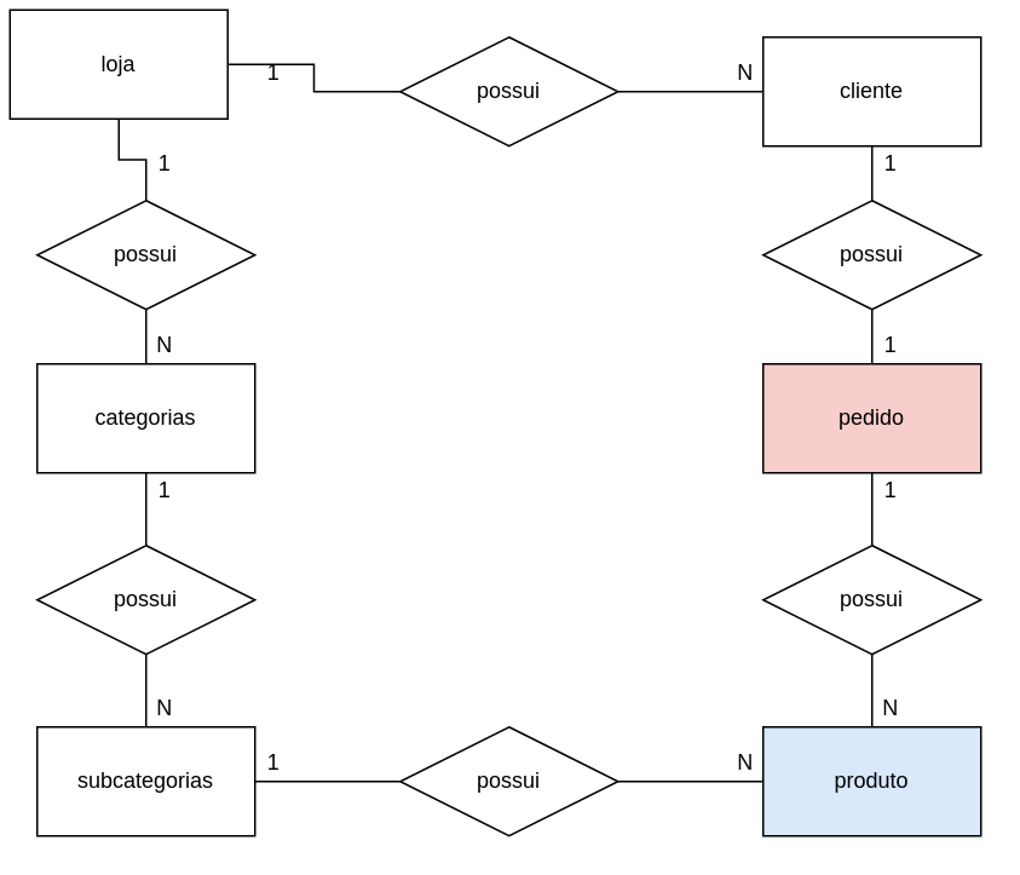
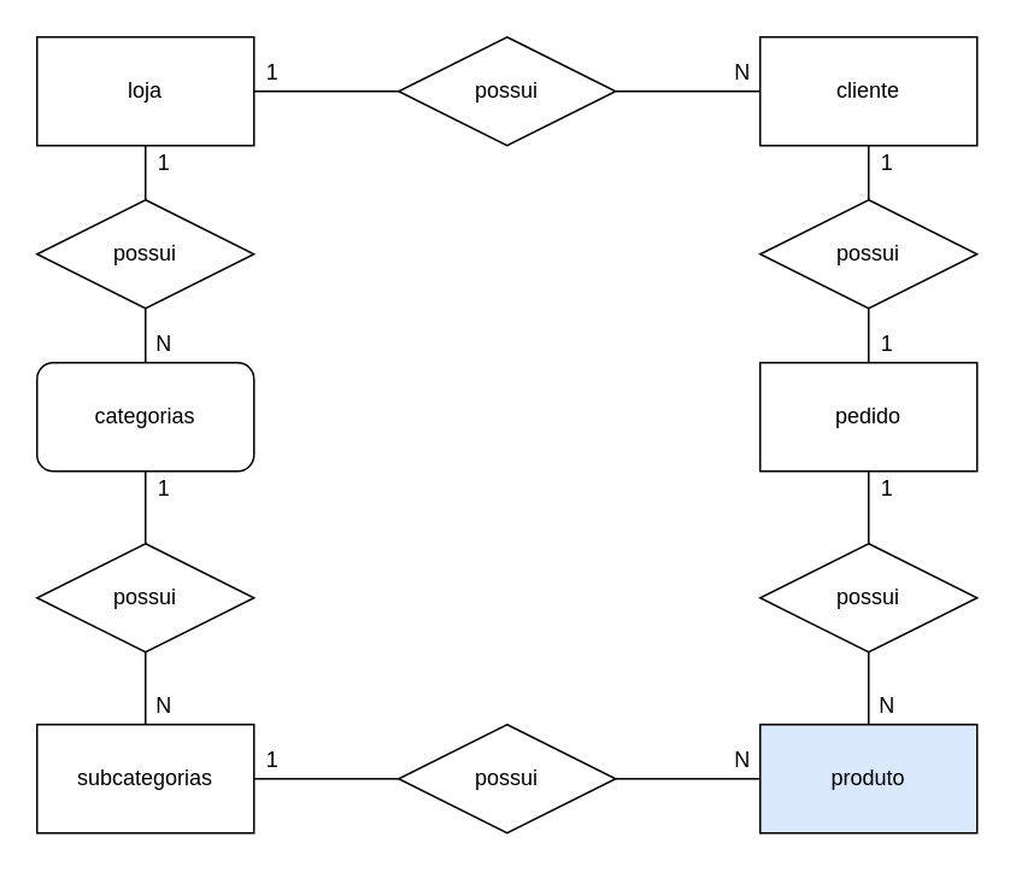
- <mxCell id="4" value="loja" style="rounded=0;whiteSpace=wrap;html=1;" vertex="1" parent="1"><mxGeometry x="5" y="5" width="120" height="60" as="geometry" /></mxCell>
+ <mxCell id="4" value="loja" style="rounded=0;whiteSpace=wrap;html=1;" vertex="1" parent="1"><mxGeometry x="20" y="20" width="120" height="60" as="geometry" /></mxCell>
- <mxCell id="8" value="categorias" style="rounded=0;whiteSpace=wrap;html=1;" vertex="1" parent="1"><mxGeometry x="20" y="200" width="120" height="60" as="geometry" /></mxCell>
+ <mxCell id="8" value="categorias" style="whiteSpace=wrap;html=1;rounded=1;" vertex="1" parent="1"><mxGeometry x="20" y="200" width="120" height="60" as="geometry" /></mxCell>
- <mxCell id="17" value="pedido" style="rounded=0;whiteSpace=wrap;html=1;fillColor=#f8cecc;" vertex="1" parent="1"><mxGeometry x="420" y="200" width="120" height="60" as="geometry" /></mxCell>
+ <mxCell id="17" value="pedido" style="rounded=0;whiteSpace=wrap;html=1;" vertex="1" parent="1"><mxGeometry x="420" y="200" width="120" height="60" as="geometry" /></mxCell>
